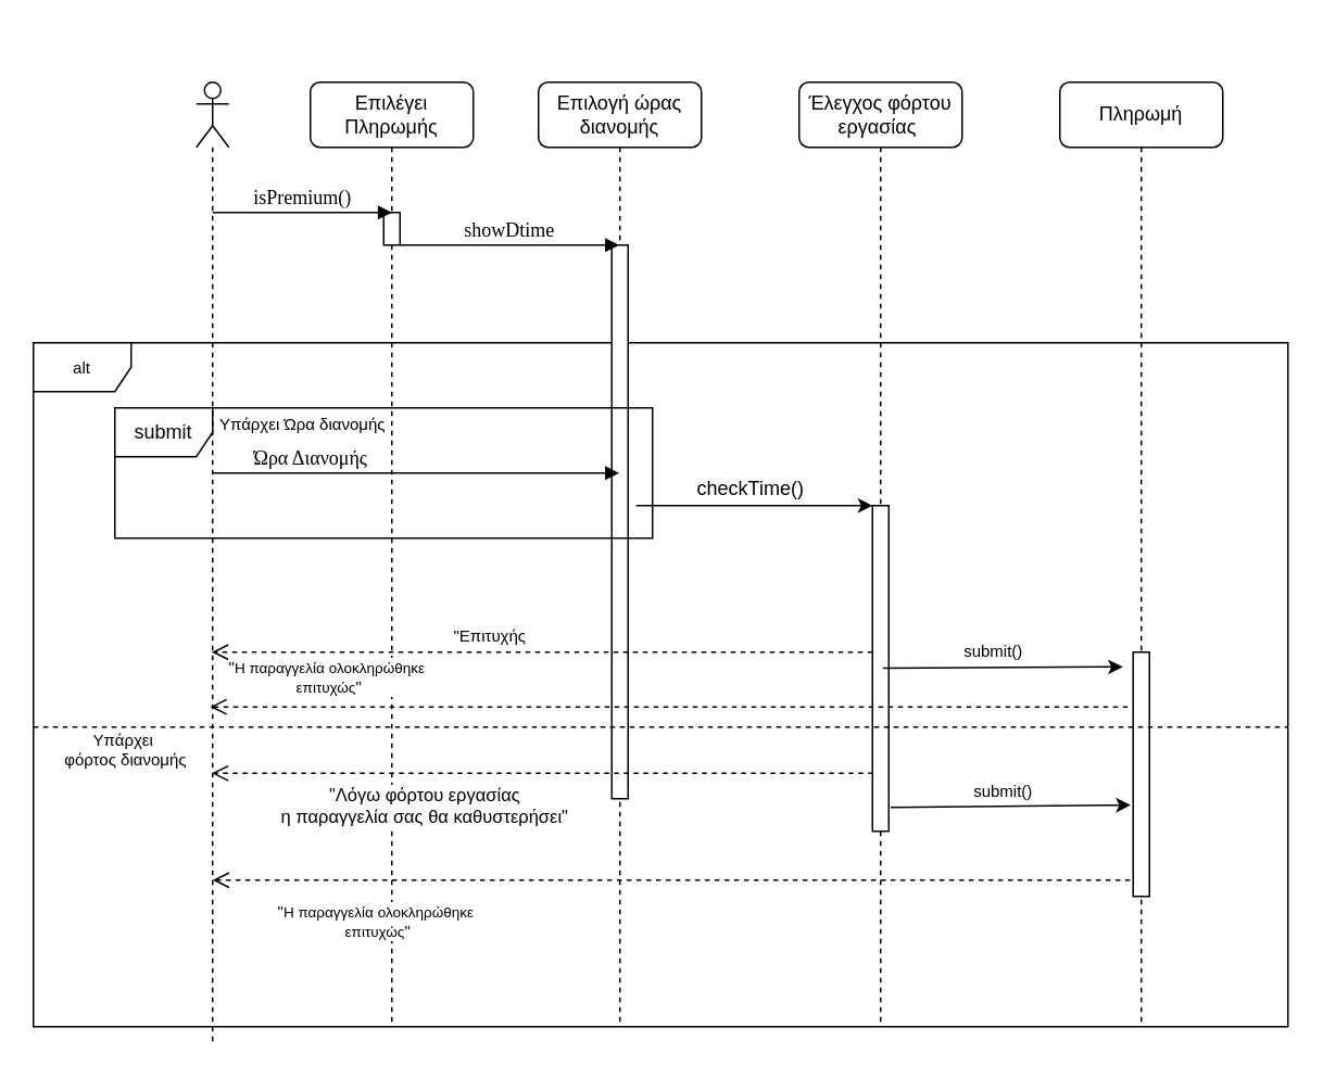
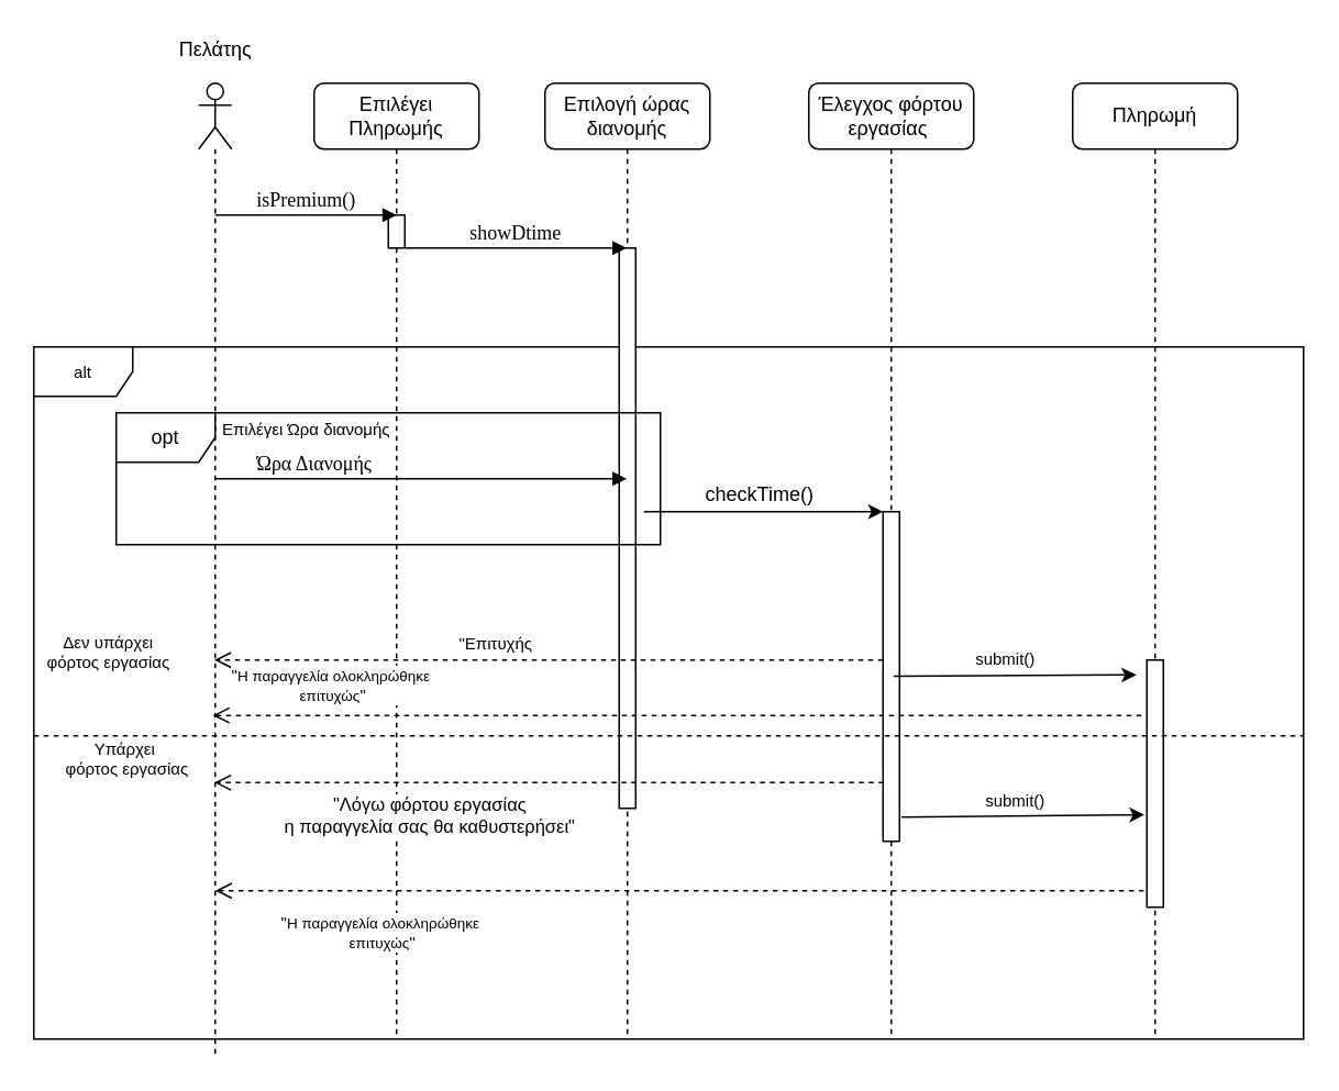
+ <mxCell id="12" value="&lt;blockquote style=&quot;margin: 0 0 0 40px; border: none; padding: 0px;&quot;&gt;Πελάτης&lt;/blockquote&gt;" style="text;html=1;align=center;verticalAlign=middle;resizable=0;points=[];autosize=1;strokeColor=none;fillColor=none;" vertex="1" parent="1"><mxGeometry x="60" y="20" width="100" height="20" as="geometry" /></mxCell>
- <mxCell id="10" value="Υπάρχει Ώρα διανομής" style="text;html=1;align=center;verticalAlign=middle;resizable=0;points=[];autosize=1;strokeColor=none;fillColor=none;fontSize=10;" vertex="1" parent="7"><mxGeometry x="-65" y="200" width="120" height="20" as="geometry" /></mxCell>
+ <mxCell id="10" value="Επιλέγει Ώρα διανομής" style="text;html=1;align=center;verticalAlign=middle;resizable=0;points=[];autosize=1;strokeColor=none;fillColor=none;fontSize=10;" vertex="1" parent="7"><mxGeometry x="-65" y="200" width="120" height="20" as="geometry" /></mxCell>
- <mxCell id="9" value="submit" style="shape=umlFrame;whiteSpace=wrap;html=1;" vertex="1" parent="7"><mxGeometry x="-120" y="200" width="330" height="80" as="geometry" /></mxCell>
+ <mxCell id="9" value="opt" style="shape=umlFrame;whiteSpace=wrap;html=1;" vertex="1" parent="7"><mxGeometry x="-120" y="200" width="330" height="80" as="geometry" /></mxCell>
+ <mxCell id="26" value="Δεν υπάρχει &lt;br&gt;φόρτος εργασίας" style="text;html=1;align=center;verticalAlign=middle;resizable=0;points=[];autosize=1;strokeColor=none;fillColor=none;fontSize=10;" vertex="1" parent="1"><mxGeometry x="20" y="380" width="90" height="30" as="geometry" /></mxCell>
- <mxCell id="24" value="Υπάρχει&lt;br&gt;&amp;nbsp;φόρτος διανομής" style="text;html=1;align=center;verticalAlign=middle;resizable=0;points=[];autosize=1;strokeColor=none;fillColor=none;fontSize=10;" vertex="1" parent="1"><mxGeometry x="30" y="445" width="90" height="30" as="geometry" /></mxCell>
+ <mxCell id="24" value="Υπάρχει&lt;br&gt;&amp;nbsp;φόρτος εργασίας" style="text;html=1;align=center;verticalAlign=middle;resizable=0;points=[];autosize=1;strokeColor=none;fillColor=none;fontSize=10;" vertex="1" parent="1"><mxGeometry x="30" y="445" width="90" height="30" as="geometry" /></mxCell>
